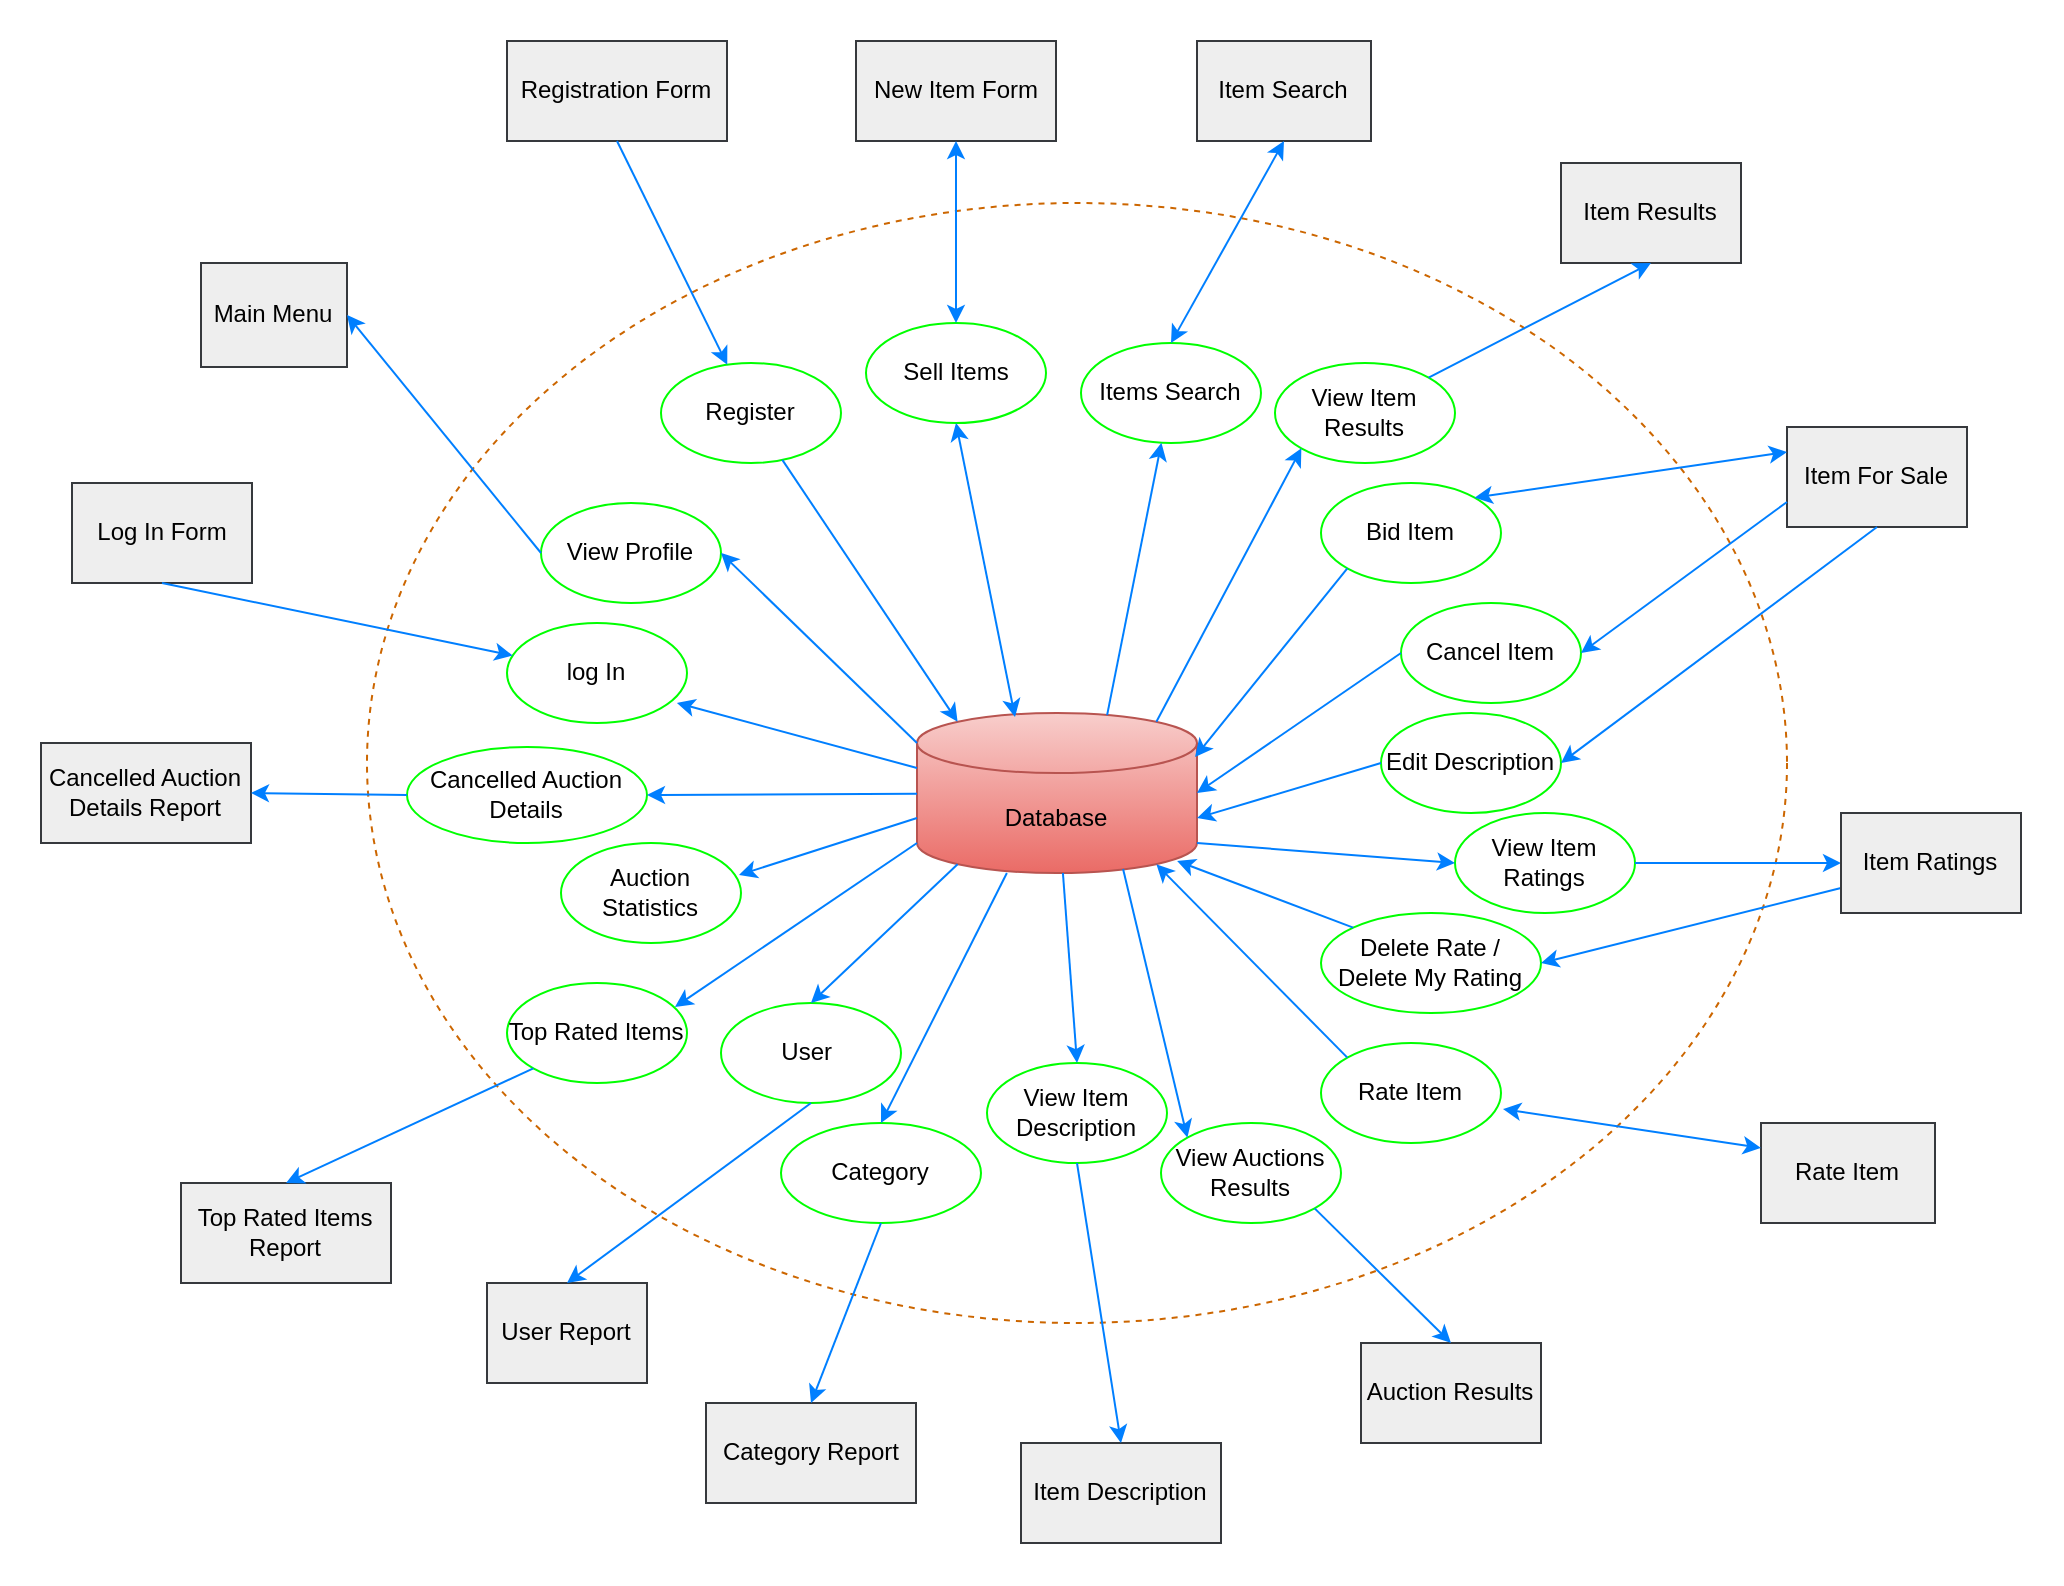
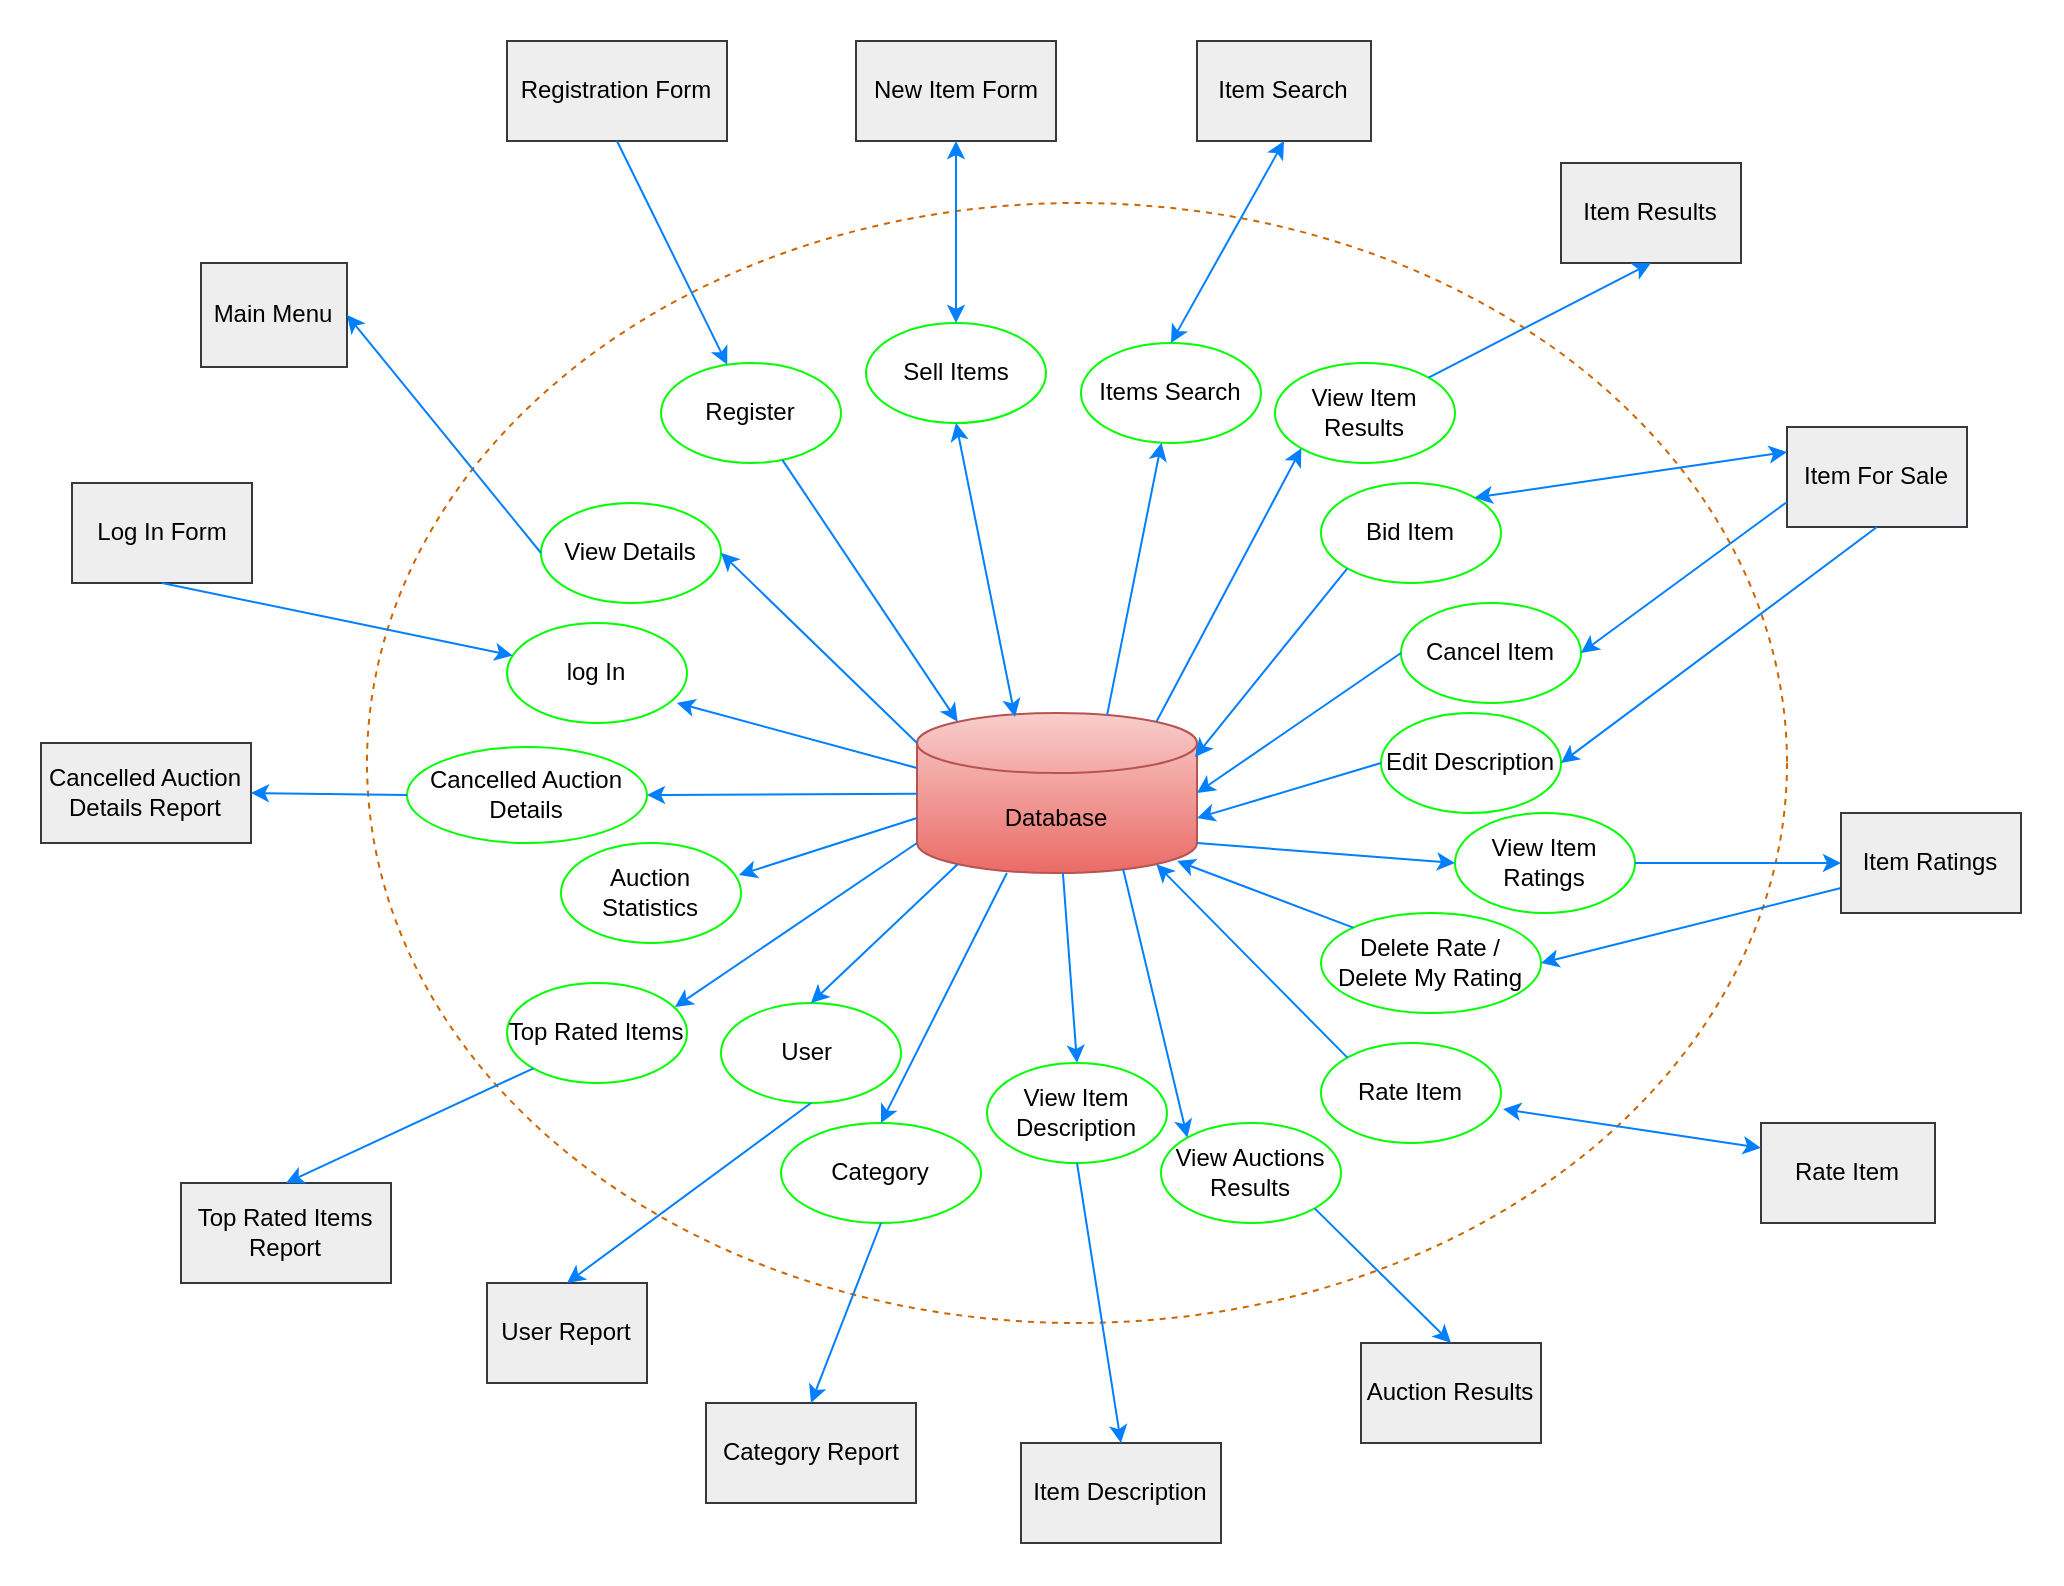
- <mxCell id="48" value="View Profile" style="ellipse;whiteSpace=wrap;html=1;strokeColor=#00FF00;" vertex="1" parent="1"><mxGeometry x="270" y="251" width="90" height="50" as="geometry" /></mxCell>
+ <mxCell id="48" value="View Details" style="ellipse;whiteSpace=wrap;html=1;strokeColor=#00FF00;" vertex="1" parent="1"><mxGeometry x="270" y="251" width="90" height="50" as="geometry" /></mxCell>
